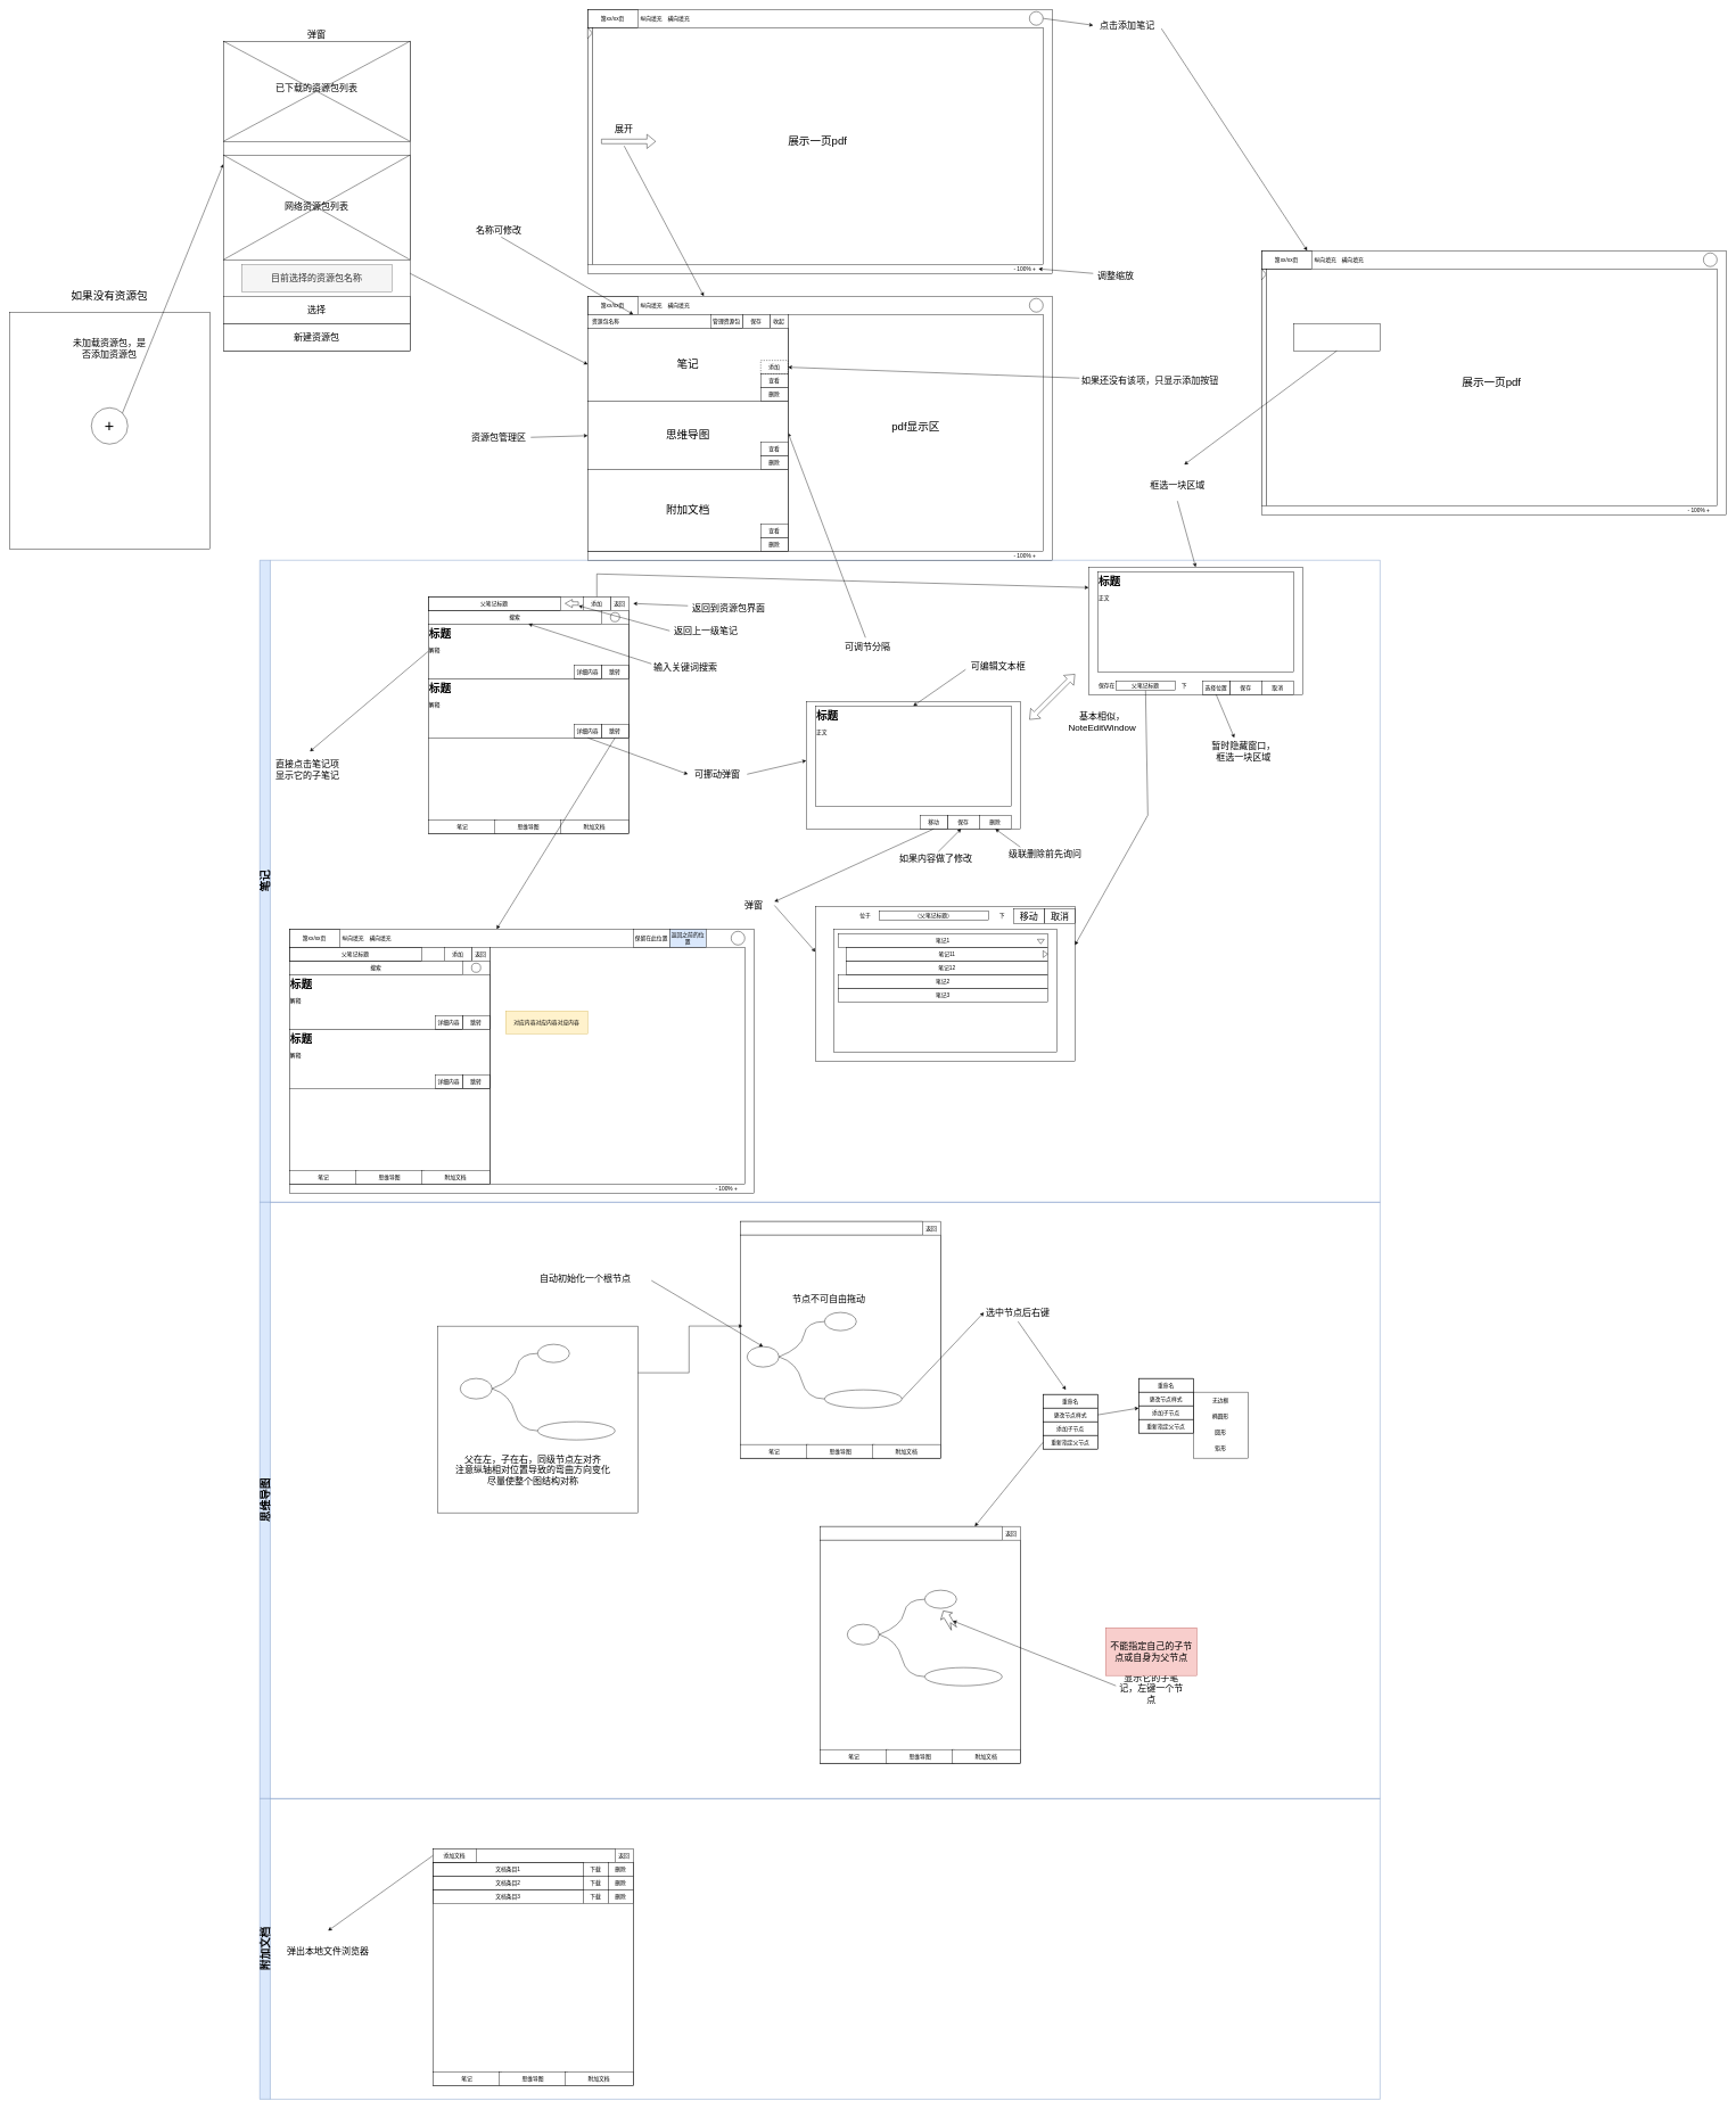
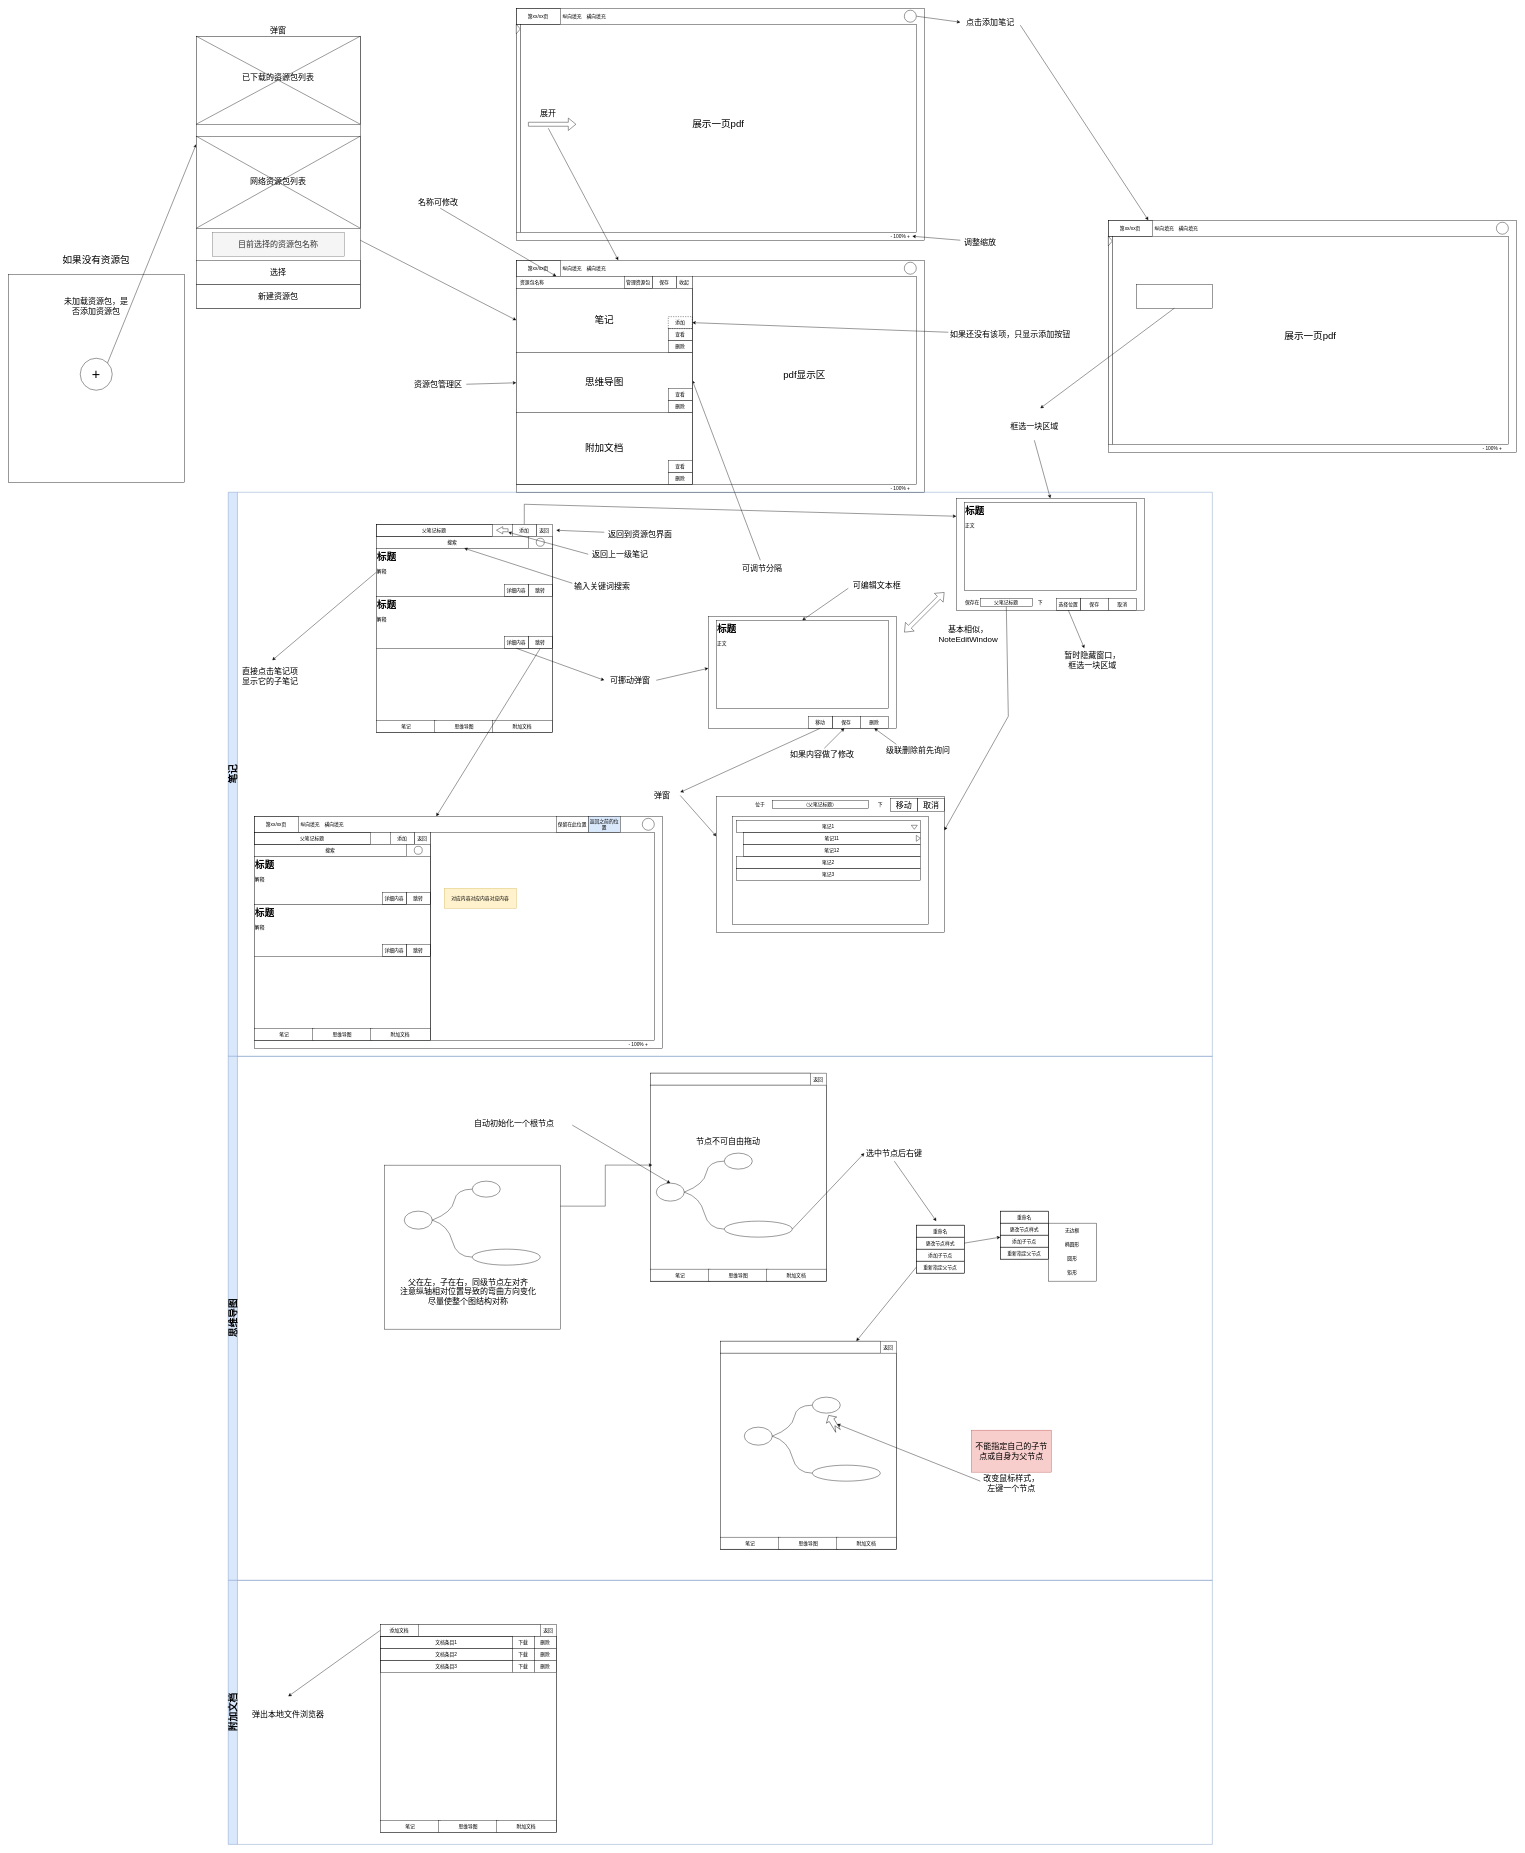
- <mxCell id="213" value="显示它的子笔记，左键一个节点" style="text;html=1;align=center;verticalAlign=middle;whiteSpace=wrap;rounded=0;fontSize=20;" parent="1" vertex="1"><mxGeometry x="2447.5" y="3652" width="160" height="110" as="geometry" /></mxCell>
+ <mxCell id="213" value="改变鼠标样式，左键一个节点" style="text;html=1;align=center;verticalAlign=middle;whiteSpace=wrap;rounded=0;fontSize=20;" parent="1" vertex="1"><mxGeometry x="2447.5" y="3652" width="160" height="110" as="geometry" /></mxCell>
